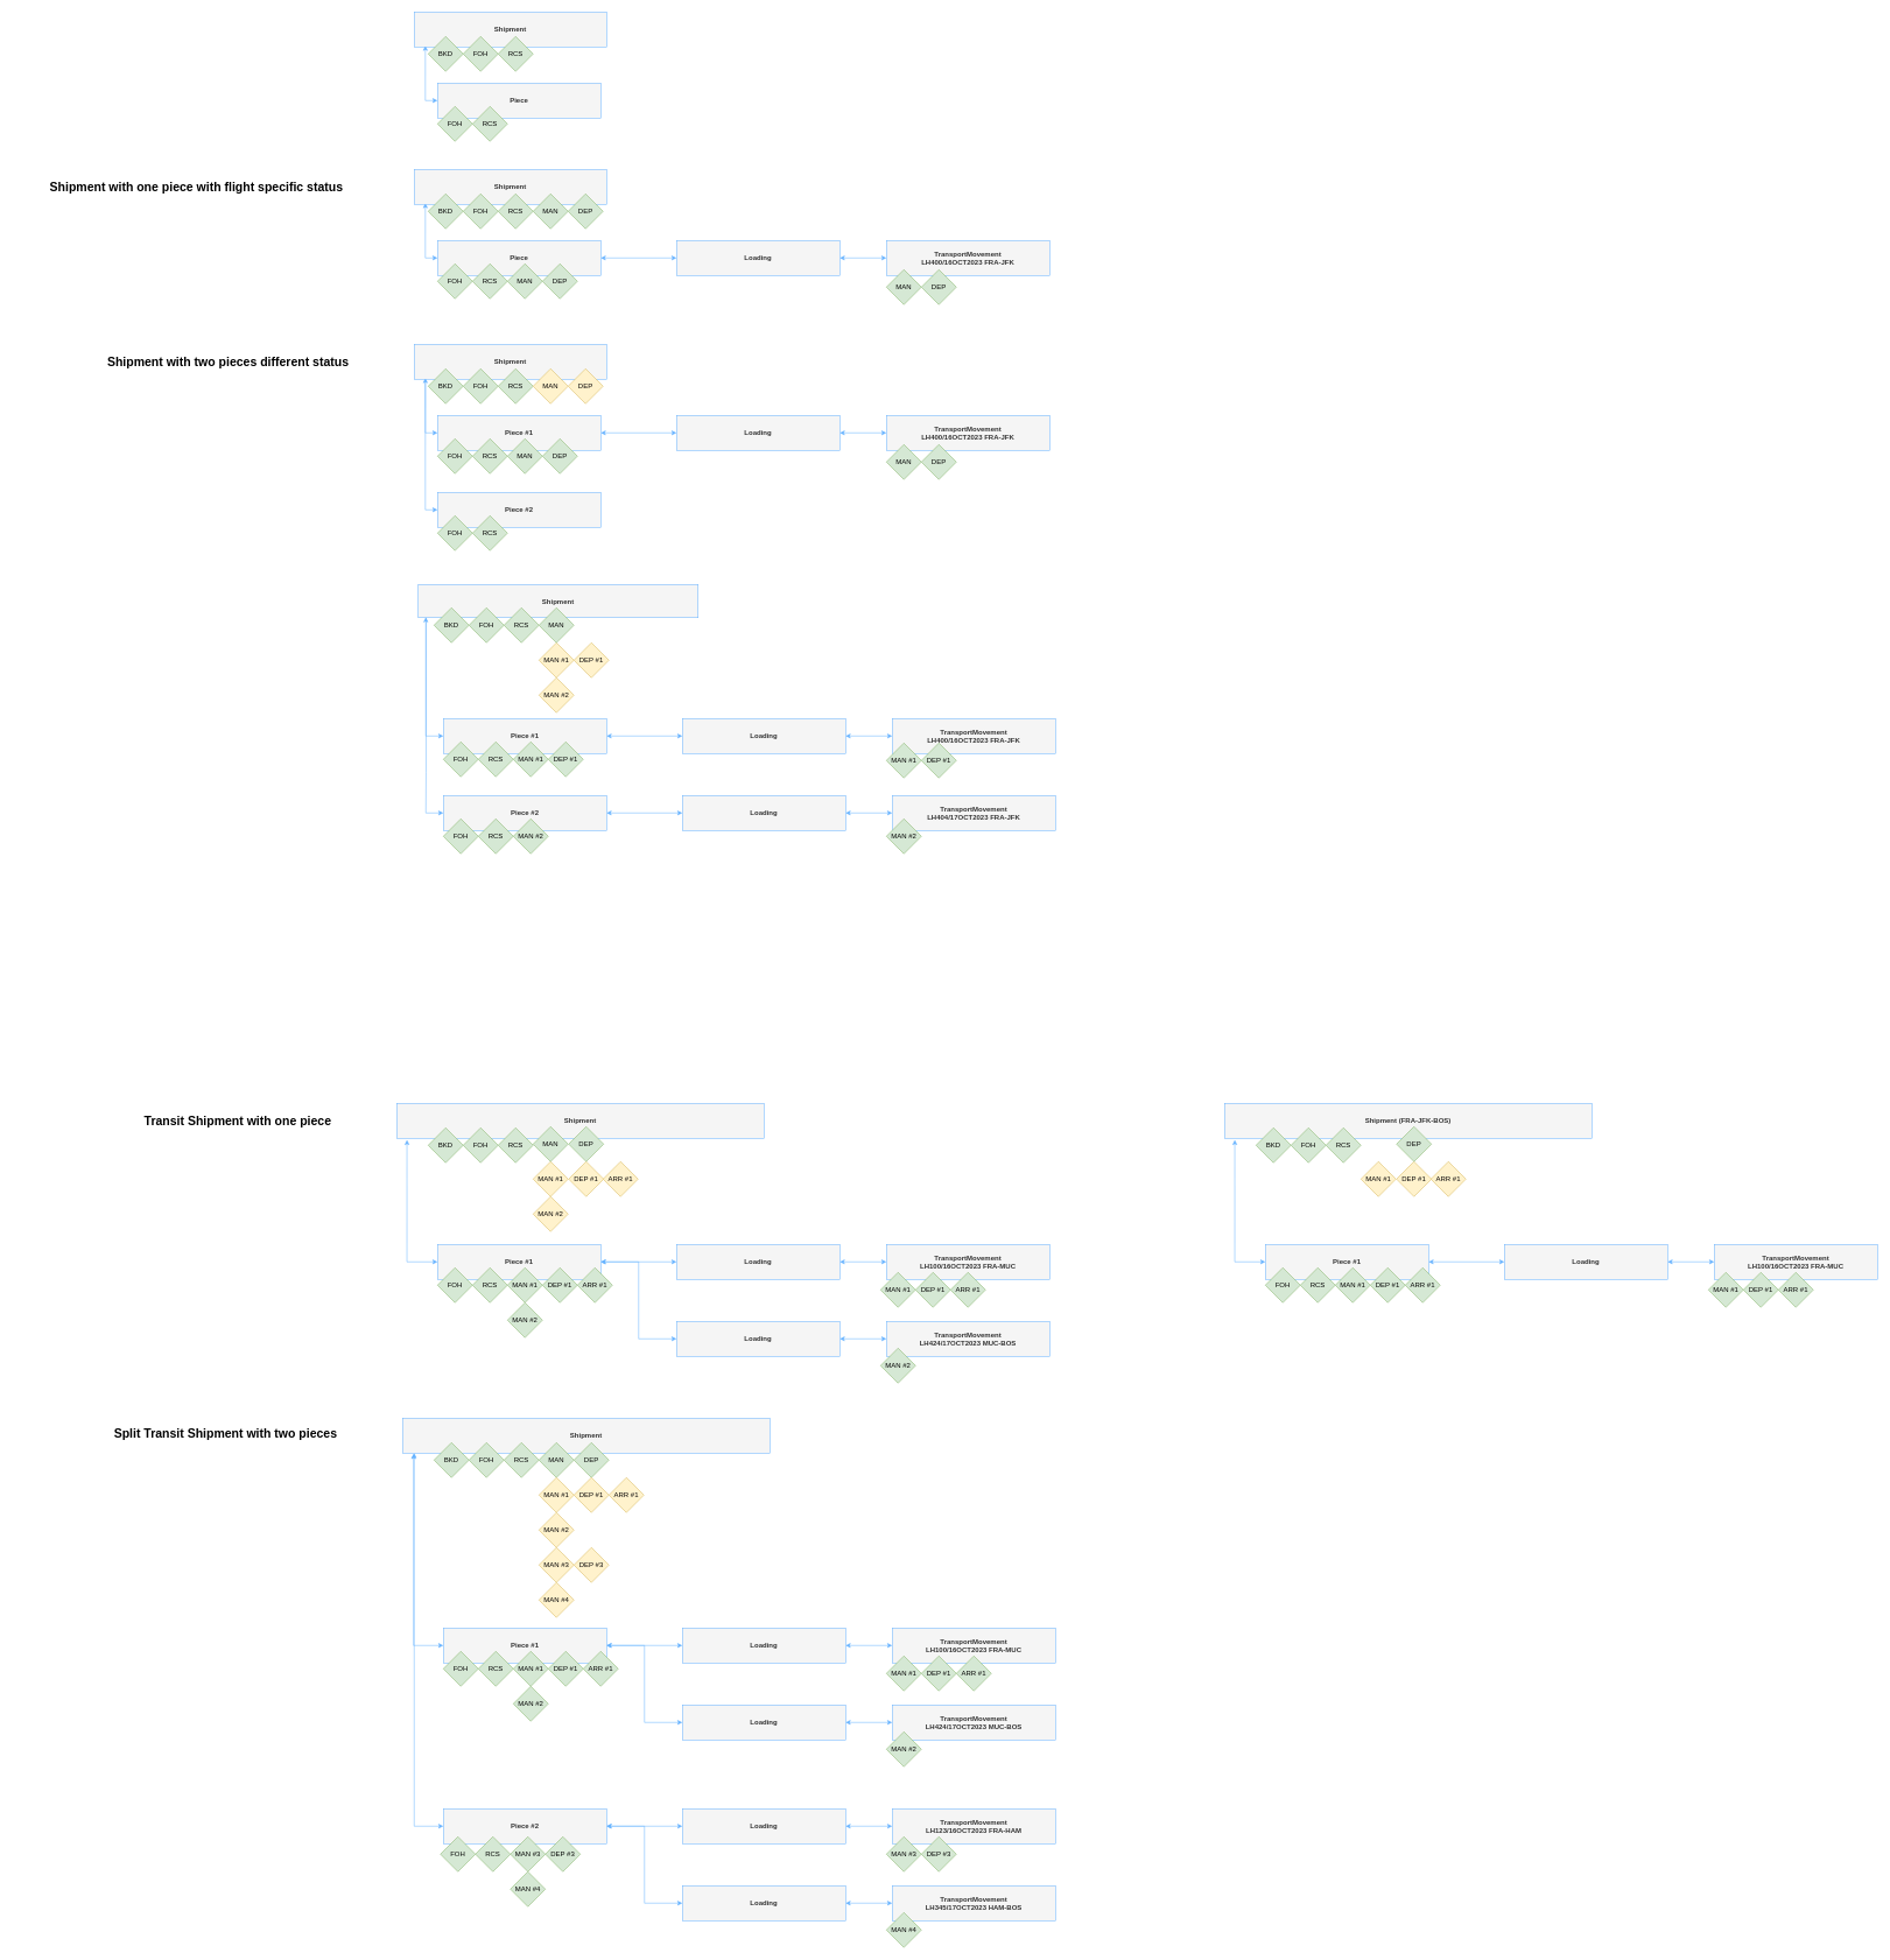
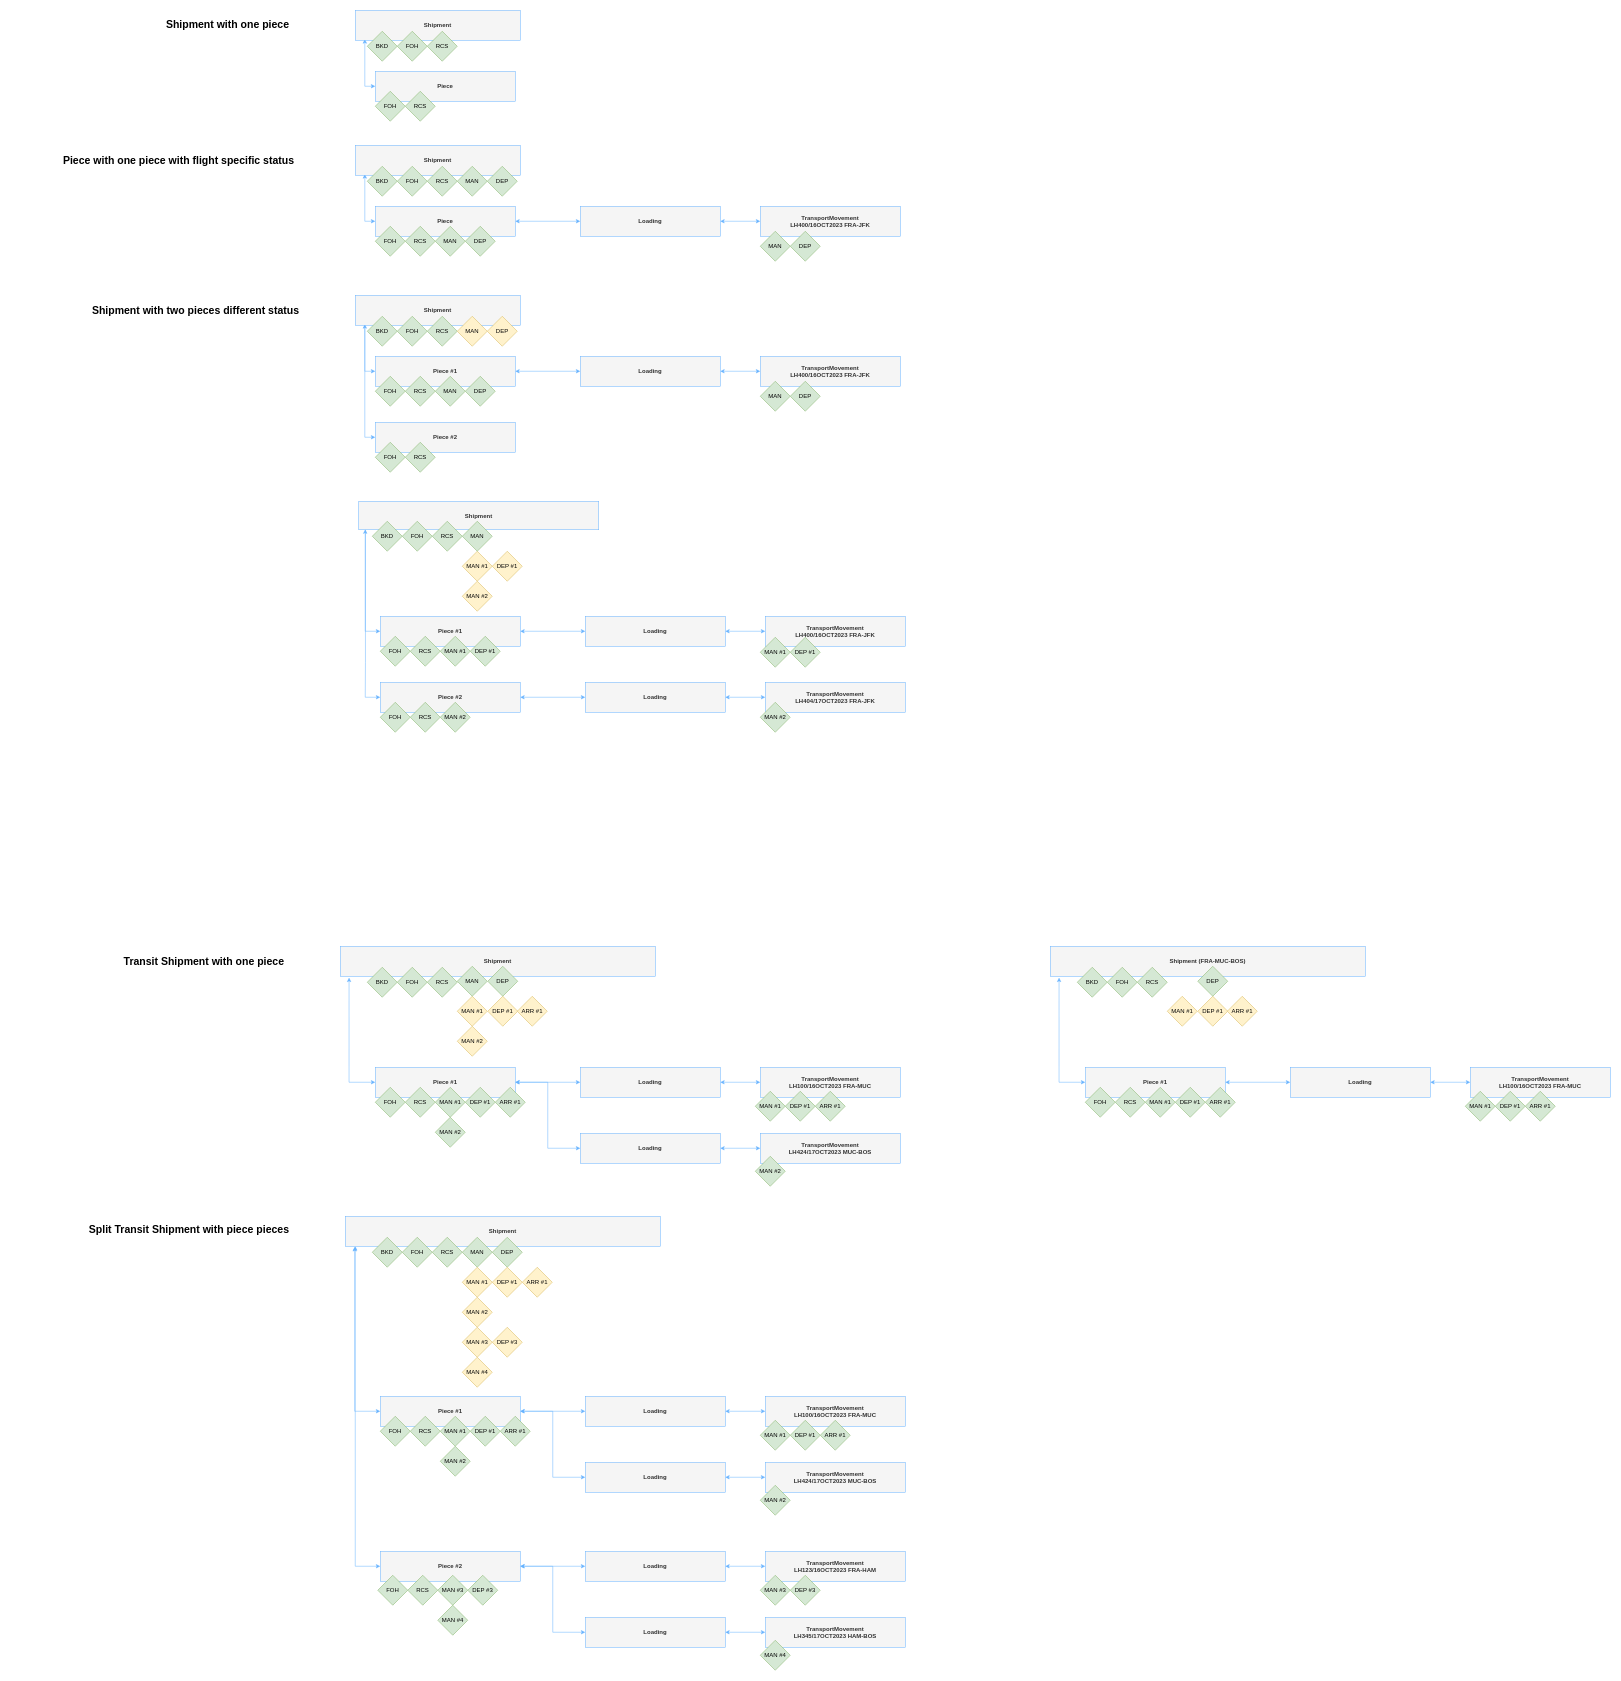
+ <mxCell id="88" value="Shipment with one piece" style="text;html=1;strokeColor=none;fillColor=none;align=right;verticalAlign=middle;whiteSpace=wrap;rounded=0;fontSize=21;fontStyle=1" vertex="1" parent="1"><mxGeometry x="30" y="32" width="550" height="30" as="geometry" /></mxCell>
- <mxCell id="89" value="Shipment with one piece with flight specific status" style="text;html=1;strokeColor=none;fillColor=none;align=right;verticalAlign=middle;whiteSpace=wrap;rounded=0;fontSize=21;fontStyle=1" vertex="1" parent="1"><mxGeometry x="40" y="305" width="550" height="30" as="geometry" /></mxCell>
+ <mxCell id="89" value="Piece with one piece with flight specific status" style="text;html=1;strokeColor=none;fillColor=none;align=right;verticalAlign=middle;whiteSpace=wrap;rounded=0;fontSize=21;fontStyle=1" vertex="1" parent="1"><mxGeometry x="40" y="305" width="550" height="30" as="geometry" /></mxCell>
- <mxCell id="156" value="Shipment (FRA-JFK-BOS)" style="whiteSpace=wrap;html=1;fontStyle=1;fillColor=#f5f5f5;strokeColor=#66B2FF;fontColor=#333333;" vertex="1" parent="1"><mxGeometry x="2100" y="1892" width="630" height="60" as="geometry" /></mxCell>
+ <mxCell id="156" value="Shipment (FRA-MUC-BOS)" style="whiteSpace=wrap;html=1;fontStyle=1;fillColor=#f5f5f5;strokeColor=#66B2FF;fontColor=#333333;" vertex="1" parent="1"><mxGeometry x="2100" y="1892" width="630" height="60" as="geometry" /></mxCell>
- <mxCell id="140" value="Split Transit Shipment with two pieces" style="text;html=1;strokeColor=none;fillColor=none;align=right;verticalAlign=middle;whiteSpace=wrap;rounded=0;fontSize=21;fontStyle=1" vertex="1" parent="1"><mxGeometry x="30" y="2442" width="550" height="30" as="geometry" /></mxCell>
+ <mxCell id="140" value="Split Transit Shipment with piece pieces" style="text;html=1;strokeColor=none;fillColor=none;align=right;verticalAlign=middle;whiteSpace=wrap;rounded=0;fontSize=21;fontStyle=1" vertex="1" parent="1"><mxGeometry x="30" y="2442" width="550" height="30" as="geometry" /></mxCell>
